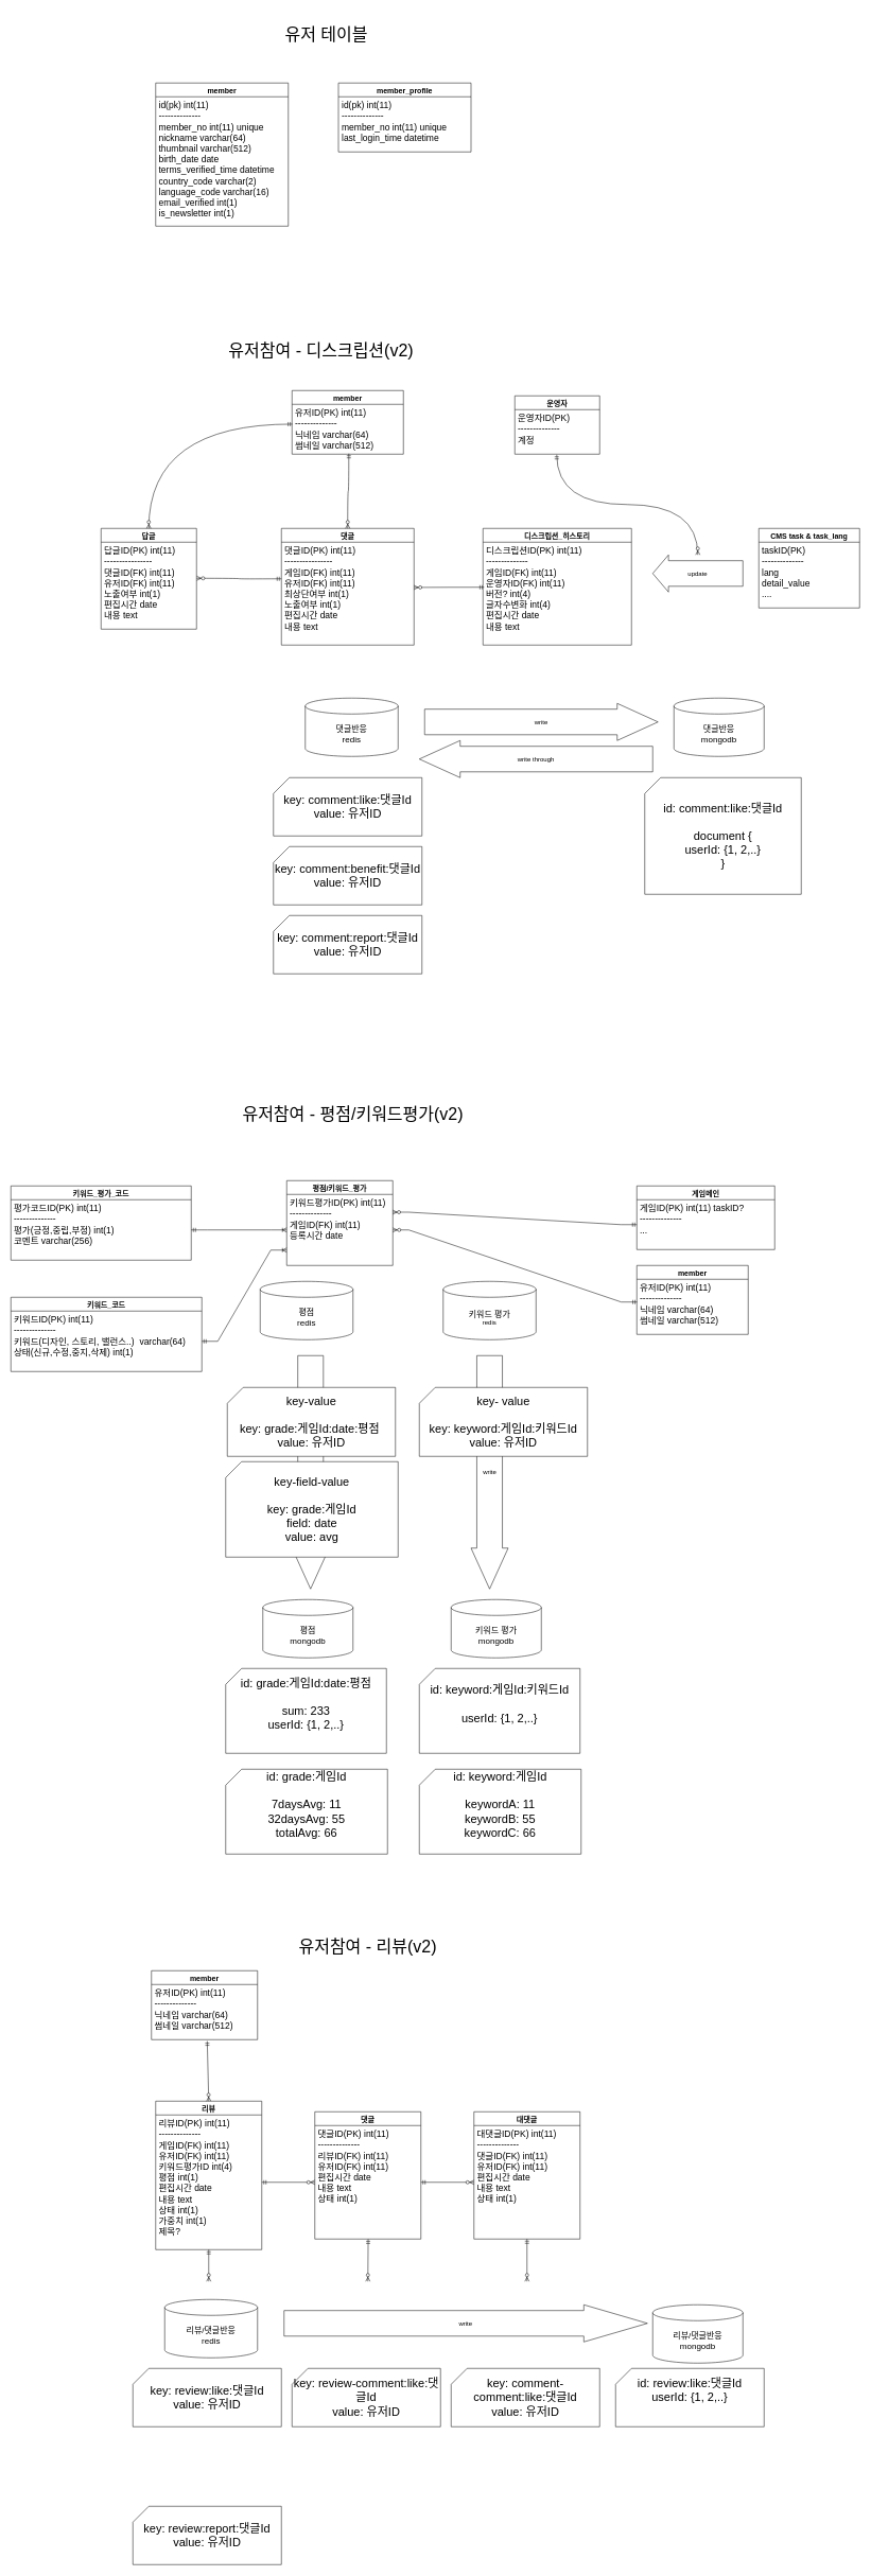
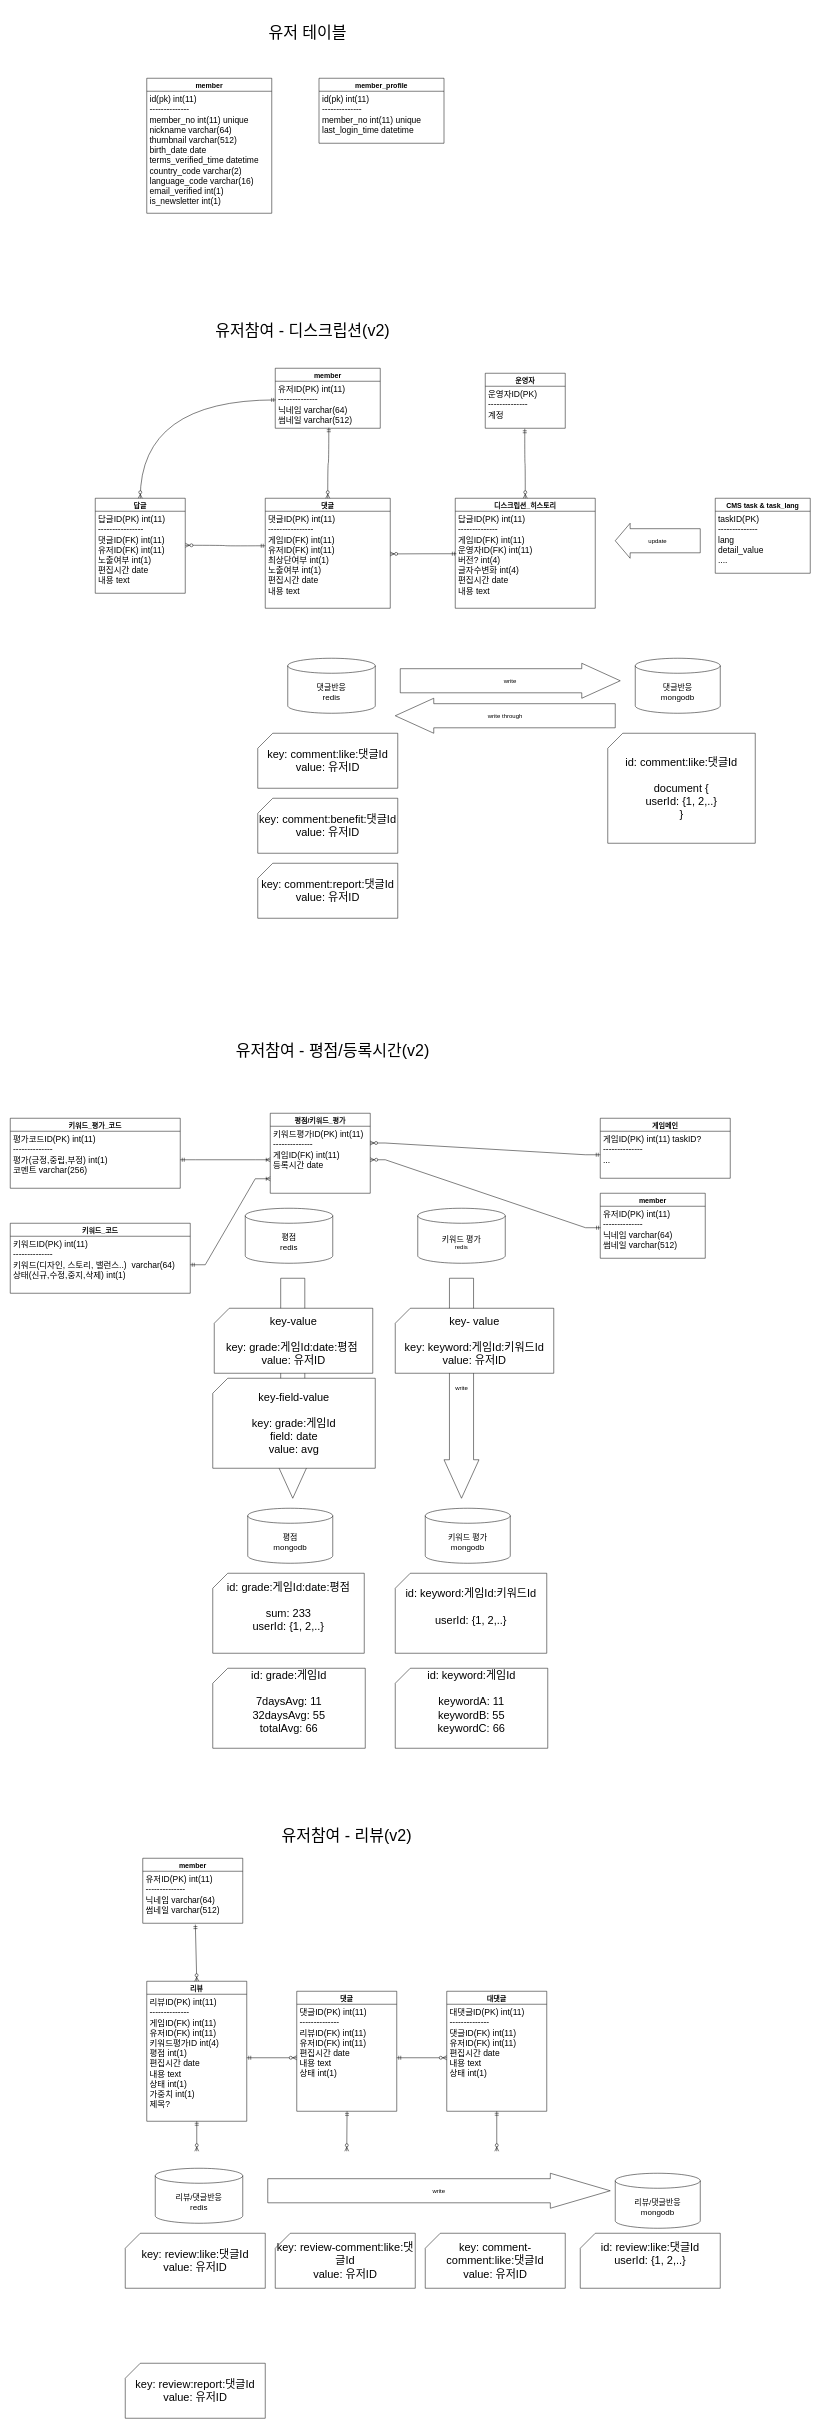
- <mxCell id="11" value="" style="edgeStyle=orthogonalEdgeStyle;fontSize=12;html=1;endArrow=ERzeroToMany;startArrow=ERmandOne;rounded=0;exitX=0.494;exitY=1.012;exitDx=0;exitDy=0;exitPerimeter=0;curved=1;" edge="1" parent="1" source="6" target="79"><mxGeometry width="100" height="100" relative="1" as="geometry"><mxPoint x="650" y="1006" as="sourcePoint" /><mxPoint x="750" y="906" as="targetPoint" /></mxGeometry></mxCell>
+ <mxCell id="11" value="" style="edgeStyle=orthogonalEdgeStyle;fontSize=12;html=1;endArrow=ERzeroToMany;startArrow=ERmandOne;rounded=0;entryX=0.5;entryY=0;entryDx=0;entryDy=0;exitX=0.494;exitY=1.012;exitDx=0;exitDy=0;exitPerimeter=0;curved=1;" edge="1" parent="1" source="6" target="9"><mxGeometry width="100" height="100" relative="1" as="geometry"><mxPoint x="650" y="1006" as="sourcePoint" /><mxPoint x="750" y="906" as="targetPoint" /></mxGeometry></mxCell>
- <mxCell id="10" value="디스크립션ID(PK) int(11)&lt;br&gt;--------------&lt;br&gt;게임ID(FK) int(11)&lt;br&gt;운영자ID(FK) int(11)&lt;br&gt;버전? int(4)&lt;br style=&quot;border-color: var(--border-color);&quot;&gt;글자수변화 int(4)&lt;br&gt;편집시간 date&lt;br style=&quot;border-color: var(--border-color);&quot;&gt;내용 text" style="text;strokeColor=none;fillColor=none;spacingLeft=4;spacingRight=4;overflow=hidden;rotatable=0;points=[[0,0.5],[1,0.5]];portConstraint=eastwest;fontSize=17;whiteSpace=wrap;html=1;verticalAlign=top;spacingTop=0;horizontal=1;" vertex="1" parent="9"><mxGeometry y="26" width="280" height="194" as="geometry" /></mxCell>
+ <mxCell id="10" value="답글ID(PK) int(11)&lt;br&gt;--------------&lt;br&gt;게임ID(FK) int(11)&lt;br&gt;운영자ID(FK) int(11)&lt;br&gt;버전? int(4)&lt;br style=&quot;border-color: var(--border-color);&quot;&gt;글자수변화 int(4)&lt;br&gt;편집시간 date&lt;br style=&quot;border-color: var(--border-color);&quot;&gt;내용 text" style="text;strokeColor=none;fillColor=none;spacingLeft=4;spacingRight=4;overflow=hidden;rotatable=0;points=[[0,0.5],[1,0.5]];portConstraint=eastwest;fontSize=17;whiteSpace=wrap;html=1;verticalAlign=top;spacingTop=0;horizontal=1;" vertex="1" parent="9"><mxGeometry y="26" width="280" height="194" as="geometry" /></mxCell>
- <mxCell id="25" value="&lt;font style=&quot;font-size: 32px;&quot;&gt;유저참여 - 평점/키워드평가(v2)&lt;/font&gt;" style="text;html=1;strokeColor=none;fillColor=none;align=center;verticalAlign=middle;whiteSpace=wrap;rounded=0;" vertex="1" parent="1"><mxGeometry x="410" y="2056" width="510" height="90" as="geometry" /></mxCell>
+ <mxCell id="25" value="&lt;font style=&quot;font-size: 32px;&quot;&gt;유저참여 - 평점/등록시간(v2)&lt;/font&gt;" style="text;html=1;strokeColor=none;fillColor=none;align=center;verticalAlign=middle;whiteSpace=wrap;rounded=0;" vertex="1" parent="1"><mxGeometry x="410" y="2056" width="510" height="90" as="geometry" /></mxCell>
